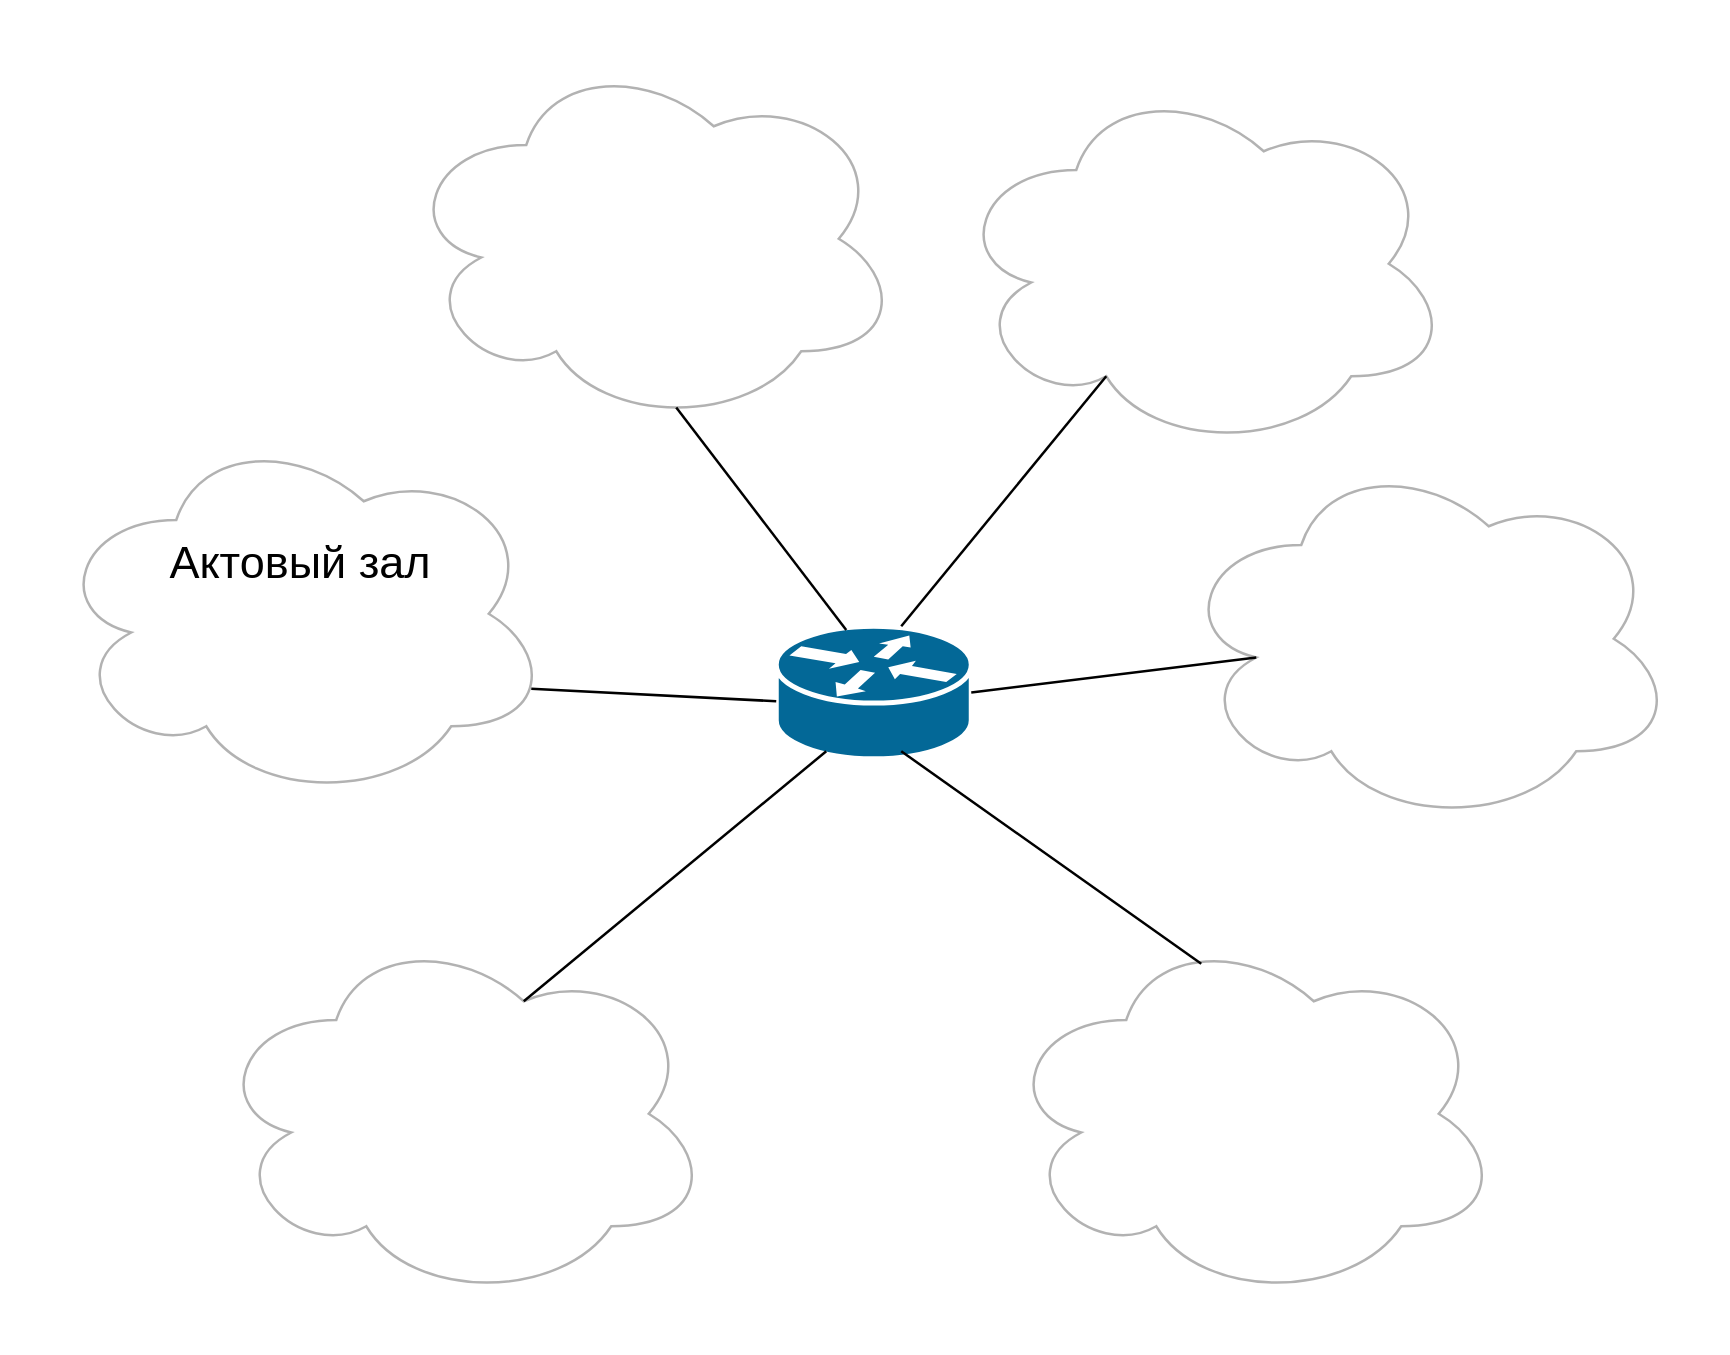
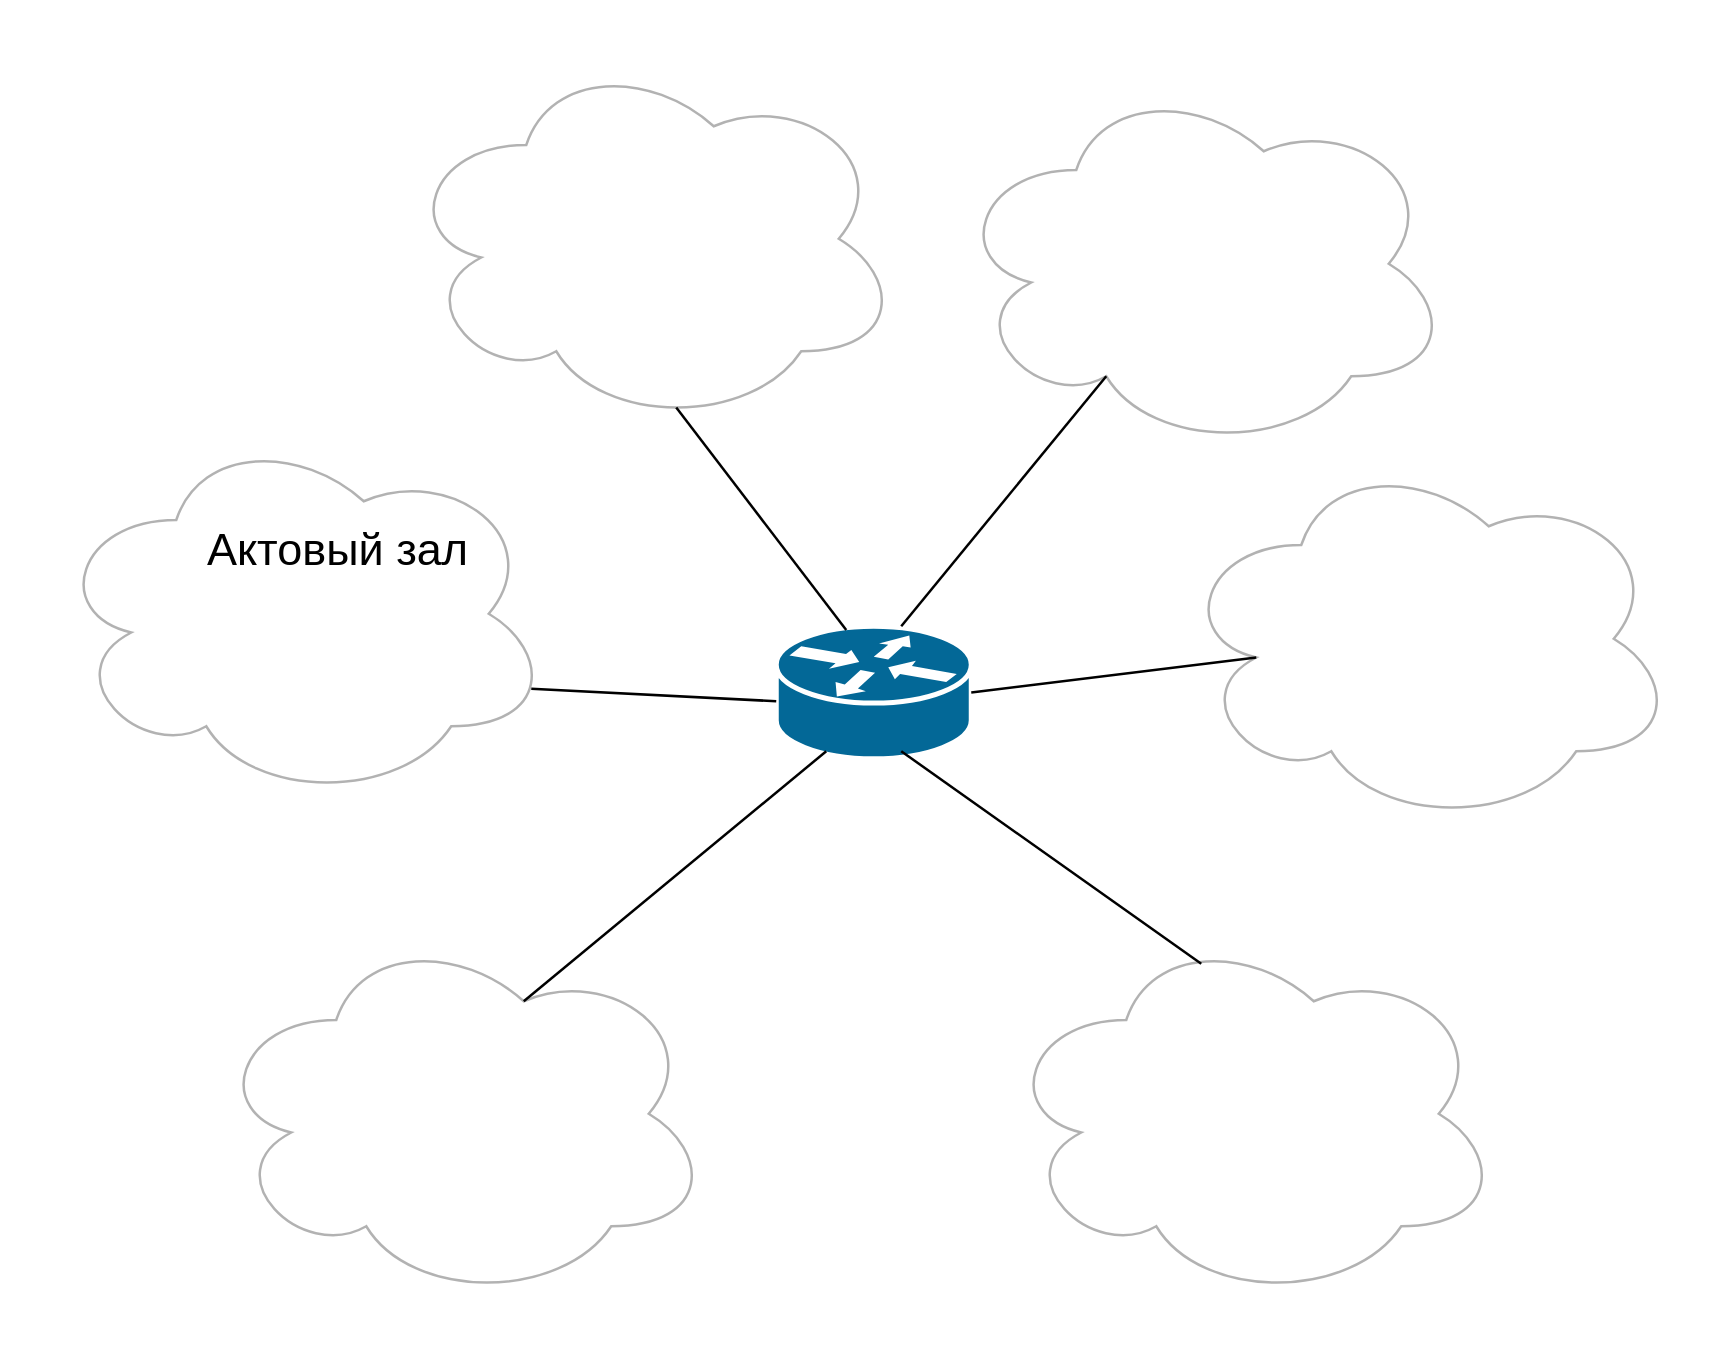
- <mxCell id="15" value="&lt;font style=&quot;font-size: 18px;&quot;&gt;Актовый зал&lt;/font&gt;" style="text;html=1;strokeColor=none;fillColor=none;align=center;verticalAlign=middle;whiteSpace=wrap;rounded=0;" vertex="1" parent="1"><mxGeometry x="60" y="210" width="120" height="30" as="geometry" /></mxCell>
+ <mxCell id="15" value="&lt;font style=&quot;font-size: 18px;&quot;&gt;Актовый зал&lt;/font&gt;" style="text;html=1;strokeColor=none;fillColor=none;align=center;verticalAlign=middle;whiteSpace=wrap;rounded=0;" vertex="1" parent="1"><mxGeometry x="75" y="205" width="120" height="30" as="geometry" /></mxCell>
